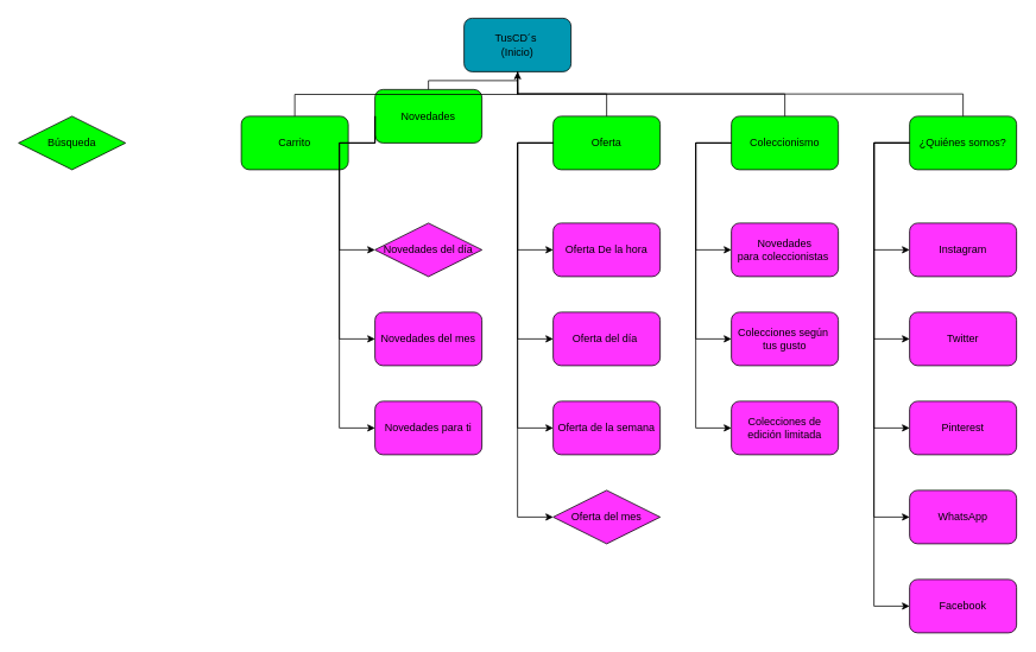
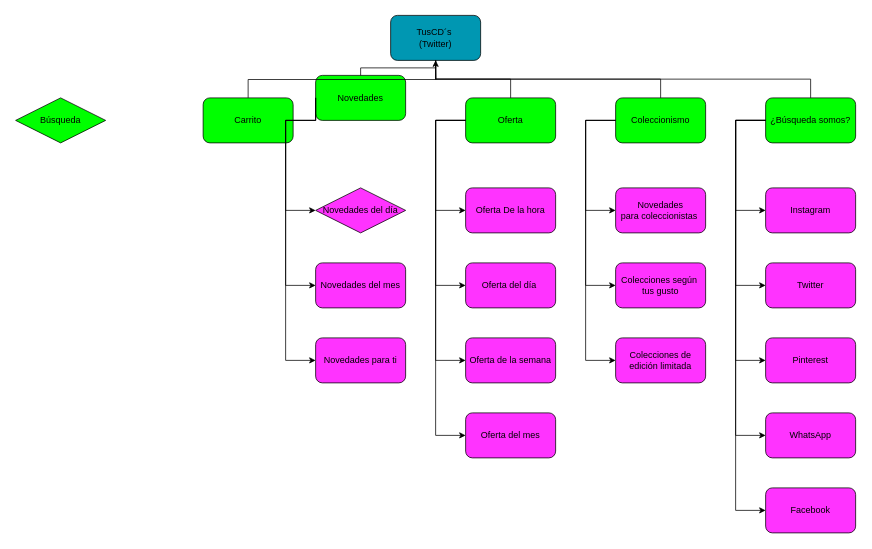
- <mxCell id="2" value="TusCD´s&amp;nbsp;&lt;div&gt;(Inicio)&lt;/div&gt;" style="rounded=1;whiteSpace=wrap;html=1;fillColor=#0097b2;" vertex="1" parent="1"><mxGeometry x="520" y="20" width="120" height="60" as="geometry" /></mxCell>
+ <mxCell id="2" value="TusCD´s&amp;nbsp;&lt;div&gt;(Twitter)&lt;/div&gt;" style="rounded=1;whiteSpace=wrap;html=1;fillColor=#0097b2;" vertex="1" parent="1"><mxGeometry x="520" y="20" width="120" height="60" as="geometry" /></mxCell>
- <mxCell id="8" value="¿Quiénes somos?" style="rounded=1;whiteSpace=wrap;html=1;fillColor=#00FF00;" vertex="1" parent="1"><mxGeometry x="1020" y="130" width="120" height="60" as="geometry" /></mxCell>
+ <mxCell id="8" value="¿Búsqueda somos?" style="rounded=1;whiteSpace=wrap;html=1;fillColor=#00FF00;" vertex="1" parent="1"><mxGeometry x="1020" y="130" width="120" height="60" as="geometry" /></mxCell>
- <mxCell id="15" value="Oferta del mes" style="rhombus;whiteSpace=wrap;html=1;fillColor=#FF33FF;" vertex="1" parent="1"><mxGeometry x="620" y="550" width="120" height="60" as="geometry" /></mxCell>
+ <mxCell id="15" value="Oferta del mes" style="rounded=1;whiteSpace=wrap;html=1;fillColor=#FF33FF;" vertex="1" parent="1"><mxGeometry x="620" y="550" width="120" height="60" as="geometry" /></mxCell>
